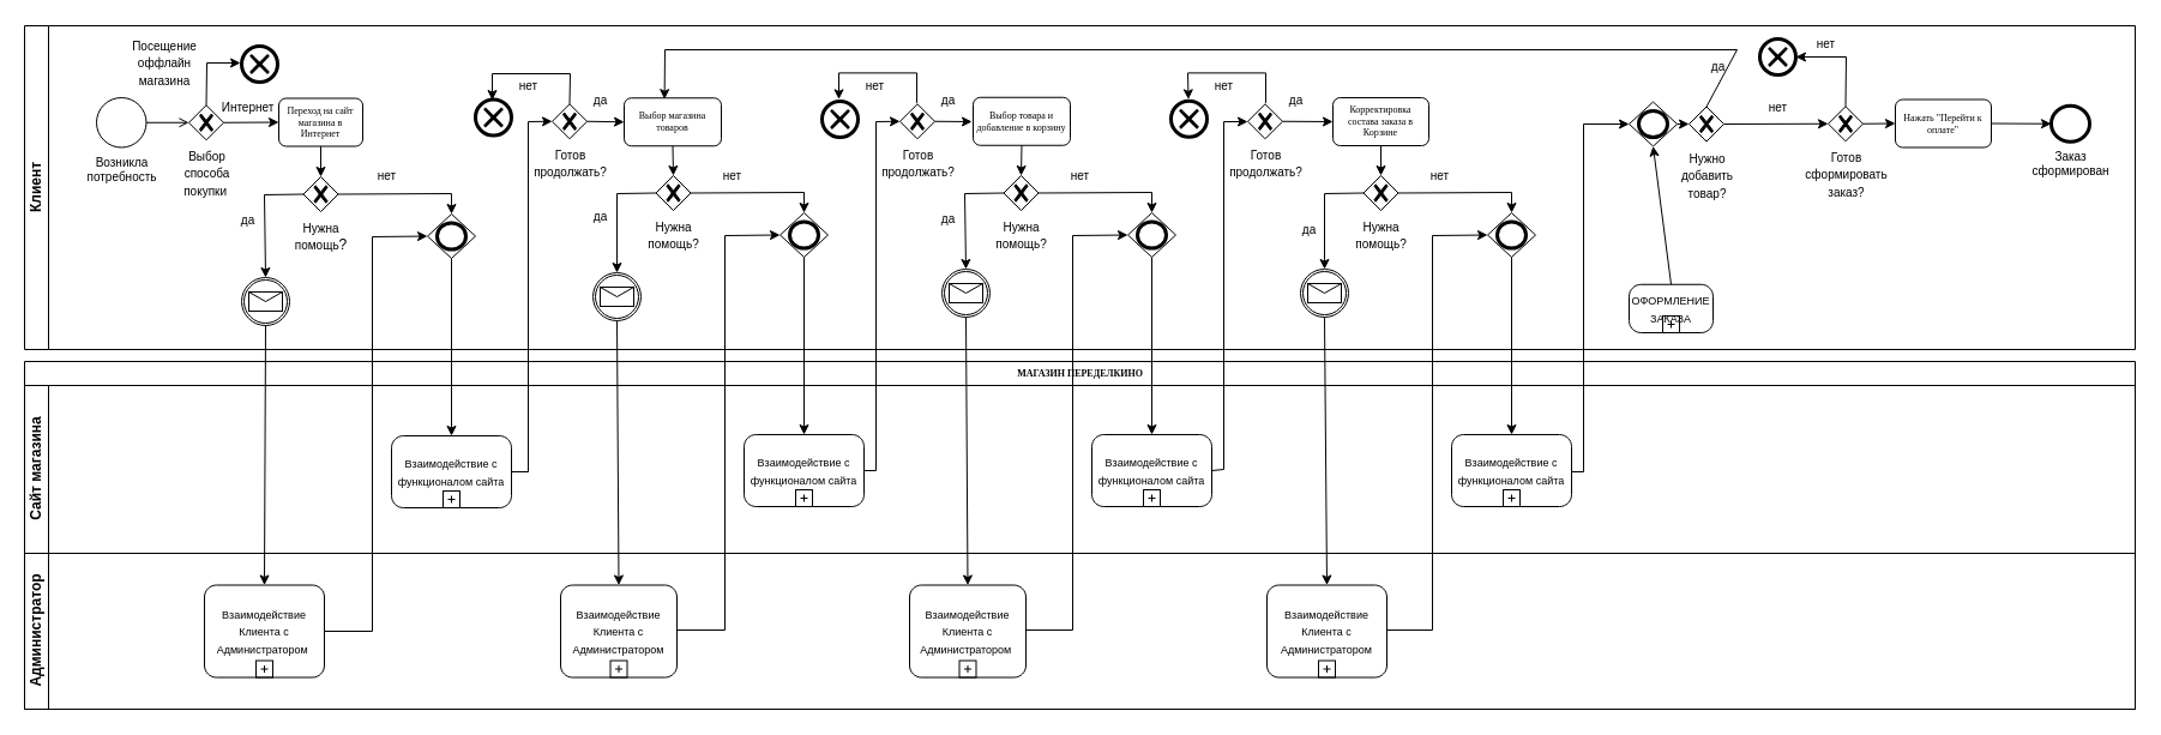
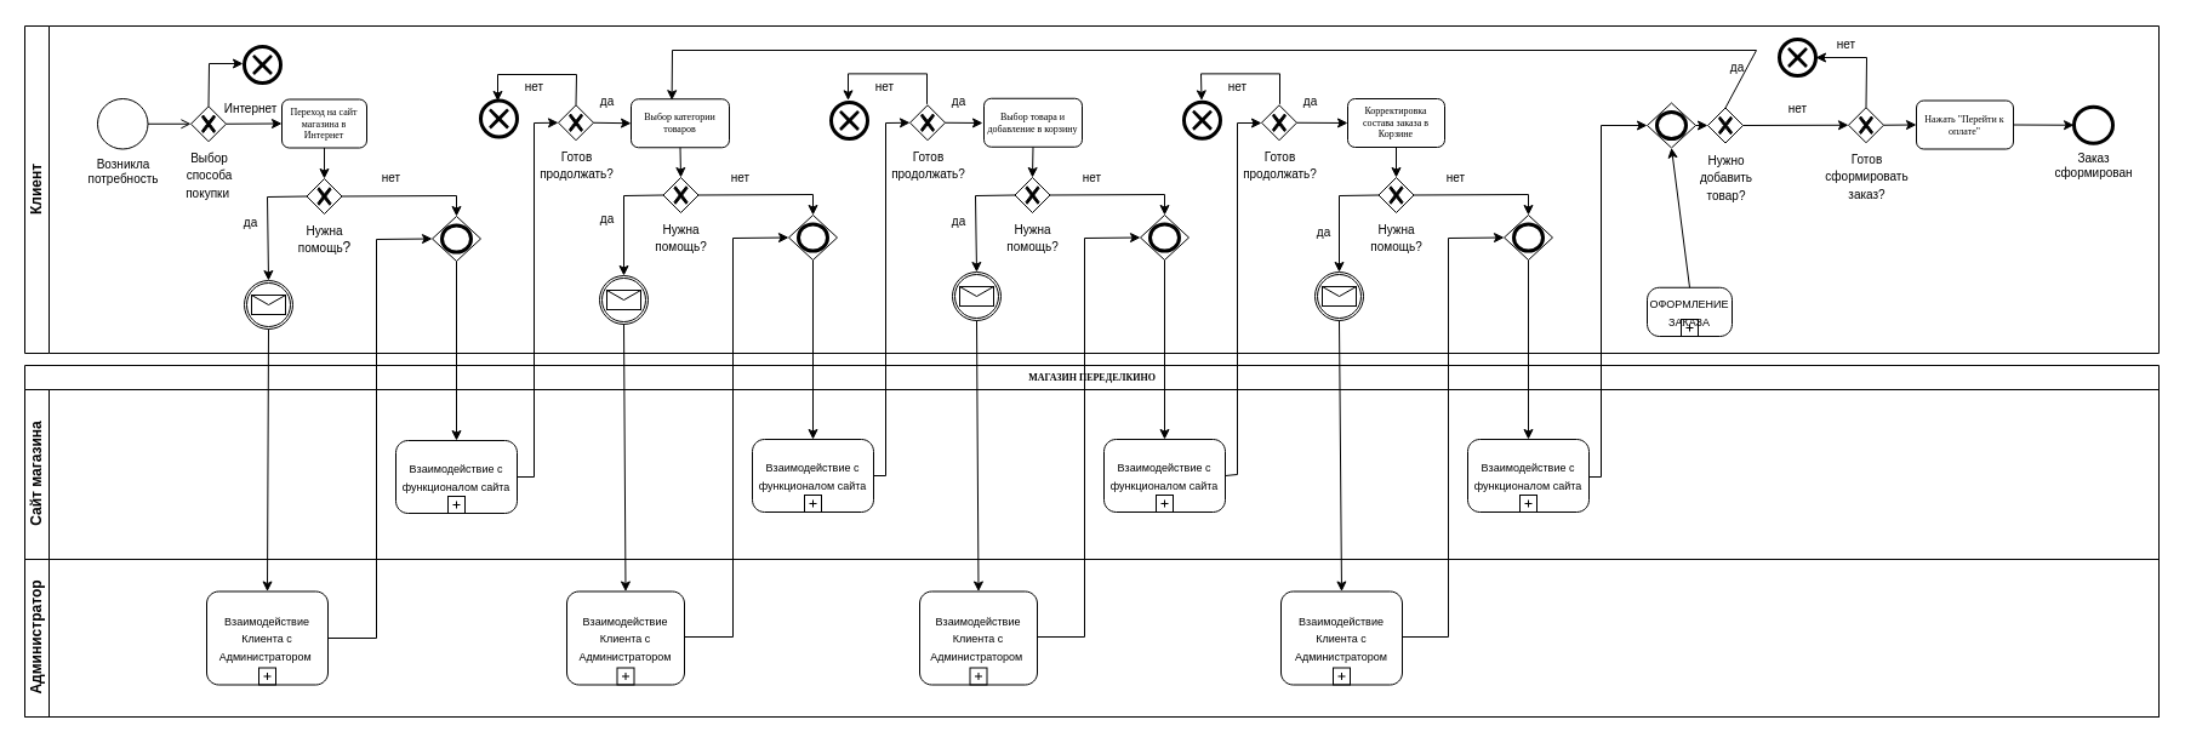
- <mxCell id="37" value="&lt;font style=&quot;font-size: 10px;&quot;&gt;Посещение оффлайн магазина&lt;/font&gt;" style="text;html=1;strokeColor=none;fillColor=none;align=center;verticalAlign=middle;whiteSpace=wrap;rounded=0;" parent="31" vertex="1"><mxGeometry x="97" y="21" width="40" height="20" as="geometry" /></mxCell>
- <mxCell id="39" value="Выбор магазина товаров" style="rounded=1;whiteSpace=wrap;html=1;shadow=0;labelBackgroundColor=none;strokeWidth=1;fontFamily=Verdana;fontSize=8;align=center;" parent="31" vertex="1"><mxGeometry x="500" y="60.25" width="81" height="40" as="geometry" /></mxCell>
+ <mxCell id="39" value="Выбор категории товаров" style="rounded=1;whiteSpace=wrap;html=1;shadow=0;labelBackgroundColor=none;strokeWidth=1;fontFamily=Verdana;fontSize=8;align=center;" parent="31" vertex="1"><mxGeometry x="500" y="60.25" width="81" height="40" as="geometry" /></mxCell>
